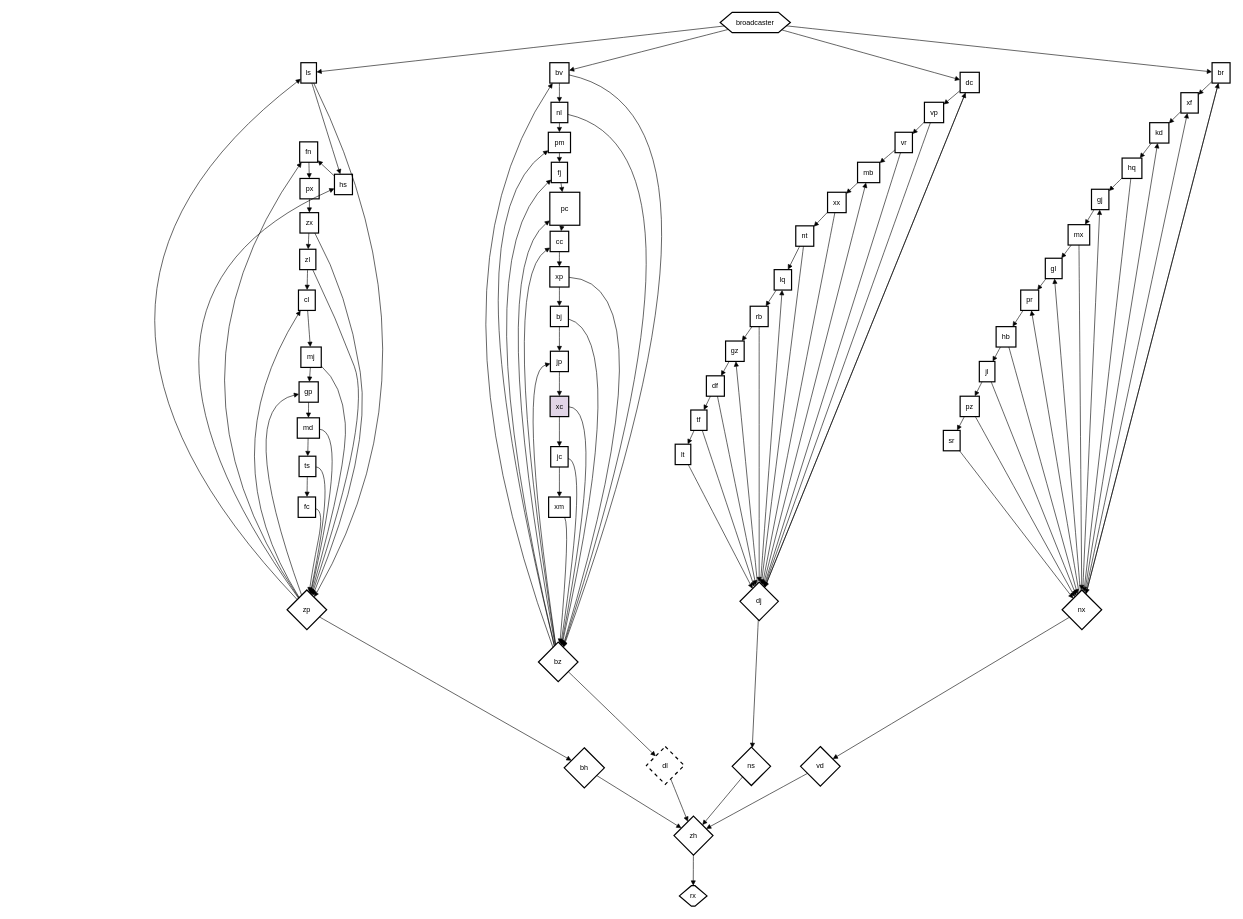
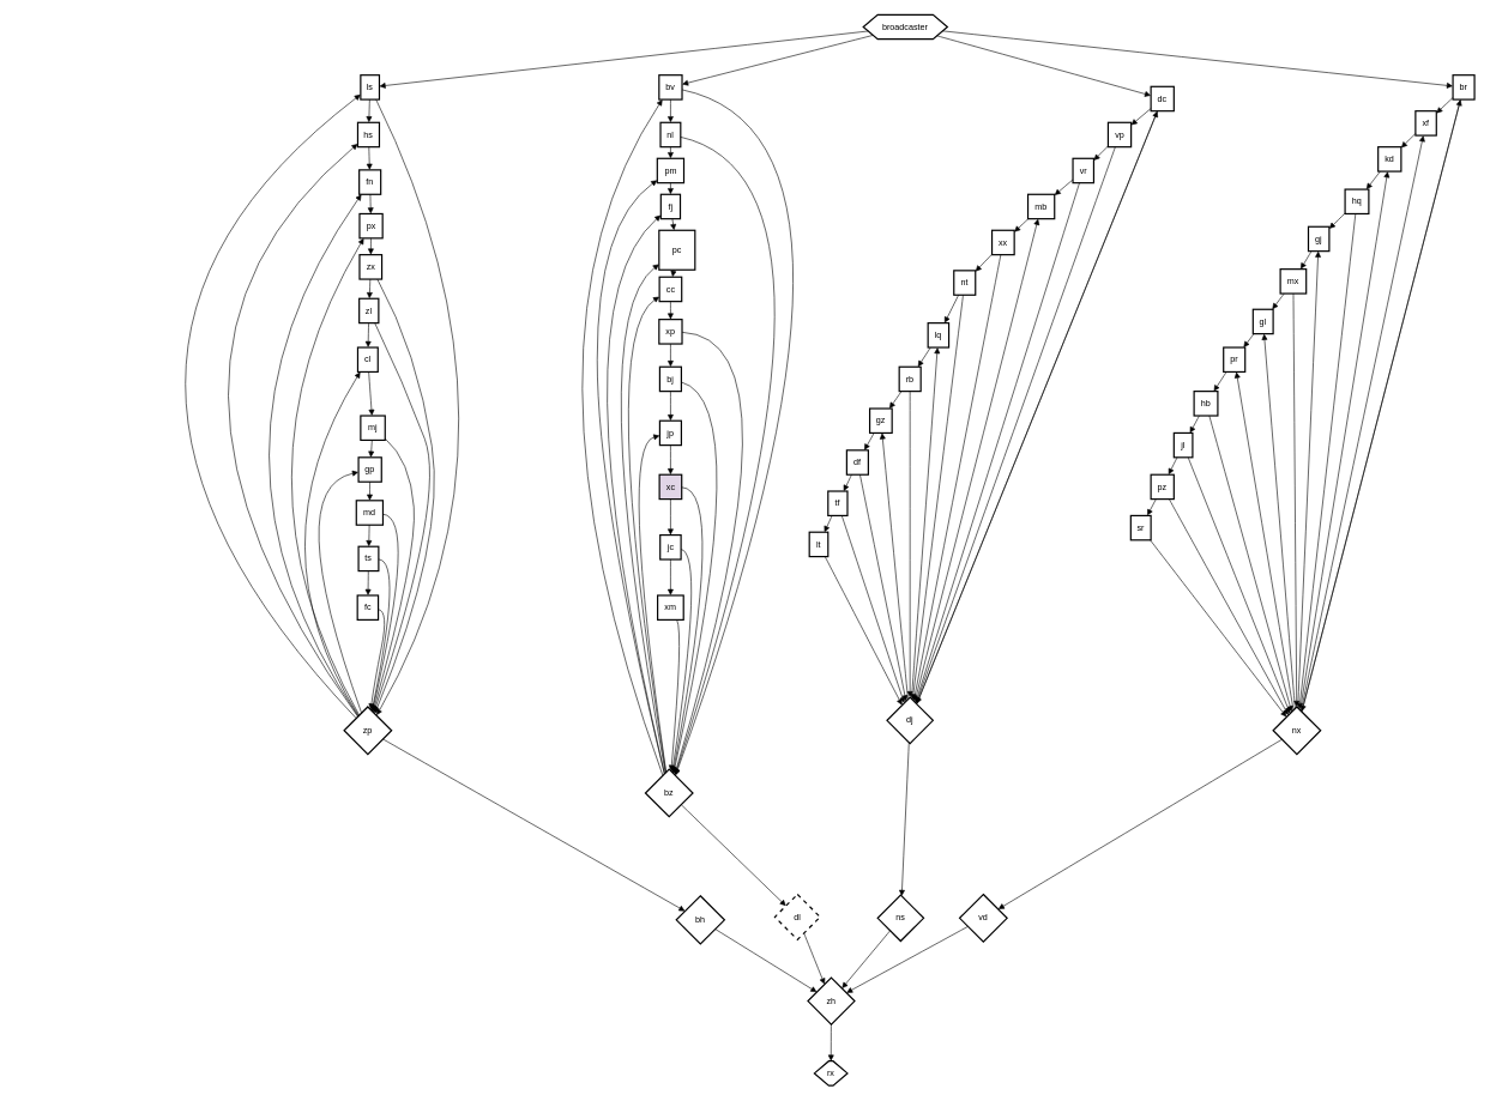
- <mxCell id="58" value="hs" style="whiteSpace=wrap;strokeWidth=2;" parent="1" vertex="1"><mxGeometry x="557" y="290" width="30" height="34" as="geometry" /></mxCell>
+ <mxCell id="58" value="hs" style="whiteSpace=wrap;strokeWidth=2;" parent="1" vertex="1"><mxGeometry x="497" y="170" width="30" height="34" as="geometry" /></mxCell>
+ <mxCell id="107" value="" style="curved=1;startArrow=none;endArrow=block;rounded=0;" parent="1" source="32" target="13" edge="1"><mxGeometry relative="1" as="geometry"><Array as="points"><mxPoint x="310" y="660" /></Array></mxGeometry></mxCell>
